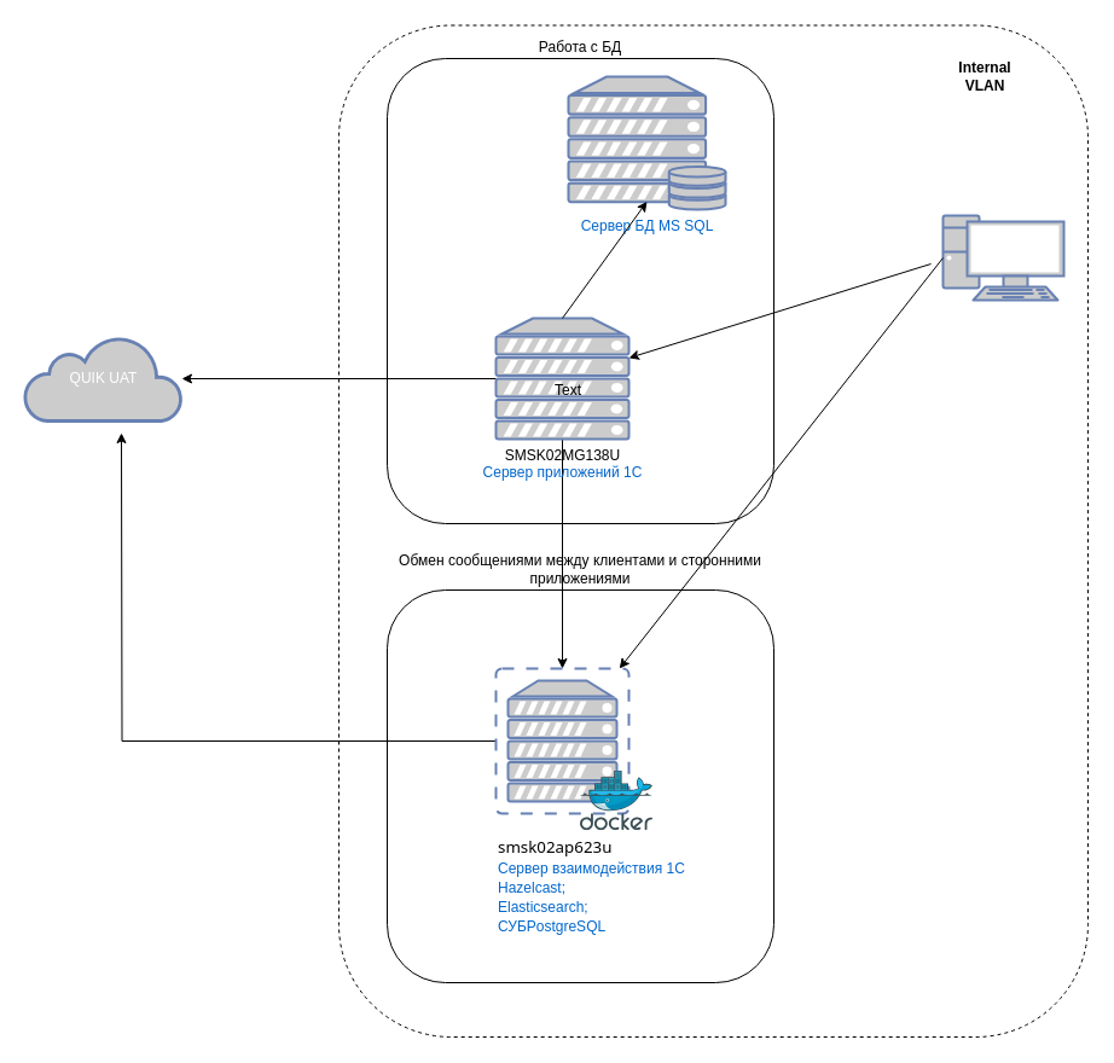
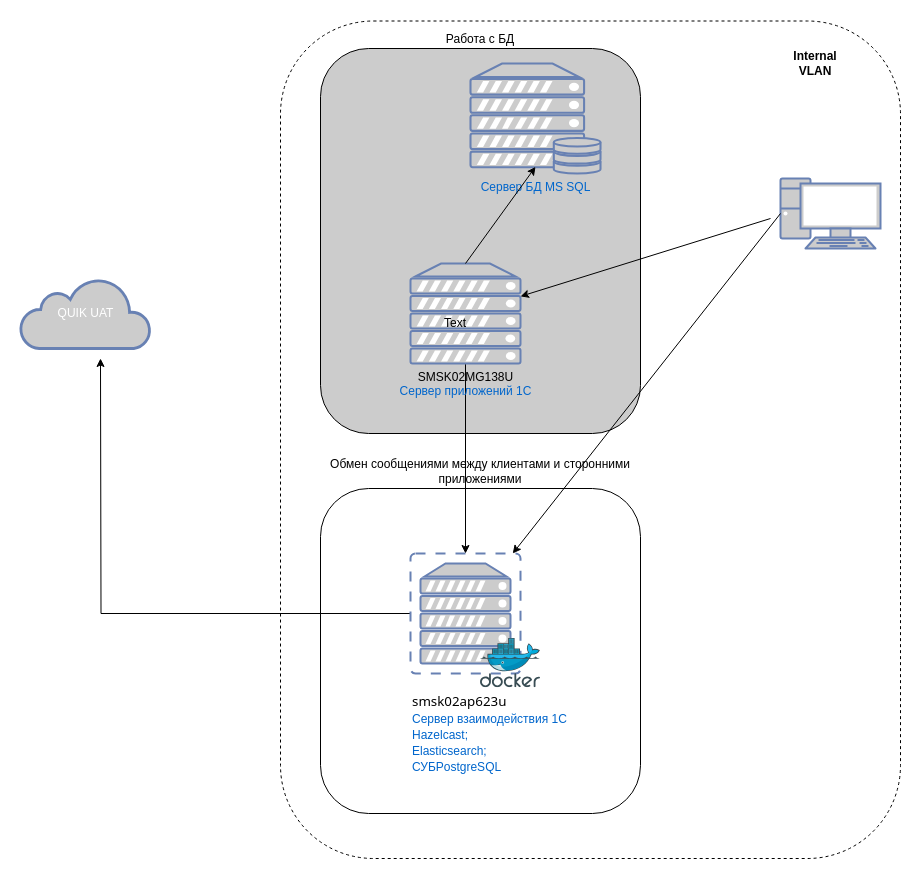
- <mxCell id="4" value="Рабо&lt;span style=&quot;background-color: initial;&quot;&gt;та с БД&lt;/span&gt;" style="rounded=1;whiteSpace=wrap;html=1;labelPosition=center;verticalLabelPosition=top;align=center;verticalAlign=bottom;" vertex="1" parent="1"><mxGeometry x="320" y="48" width="320" height="385" as="geometry" /></mxCell>
+ <mxCell id="4" value="Рабо&lt;span style=&quot;background-color: initial;&quot;&gt;та с БД&lt;/span&gt;" style="rounded=1;whiteSpace=wrap;html=1;labelPosition=center;verticalLabelPosition=top;align=center;verticalAlign=bottom;fillColor=#cccccc;" vertex="1" parent="1"><mxGeometry x="320" y="48" width="320" height="385" as="geometry" /></mxCell>
- <mxCell id="9" style="edgeStyle=orthogonalEdgeStyle;rounded=0;orthogonalLoop=1;jettySize=auto;html=1;" edge="1" parent="1" source="11" target="12"><mxGeometry relative="1" as="geometry" /></mxCell>
- <mxCell id="17" value="Text" style="text;html=1;align=center;verticalAlign=middle;whiteSpace=wrap;rounded=0;" vertex="1" parent="1"><mxGeometry x="440" y="308" width="60" height="30" as="geometry" /></mxCell>
+ <mxCell id="17" value="Text" style="text;html=1;align=center;verticalAlign=middle;whiteSpace=wrap;rounded=0;" vertex="1" parent="1"><mxGeometry x="425" y="308" width="60" height="30" as="geometry" /></mxCell>
